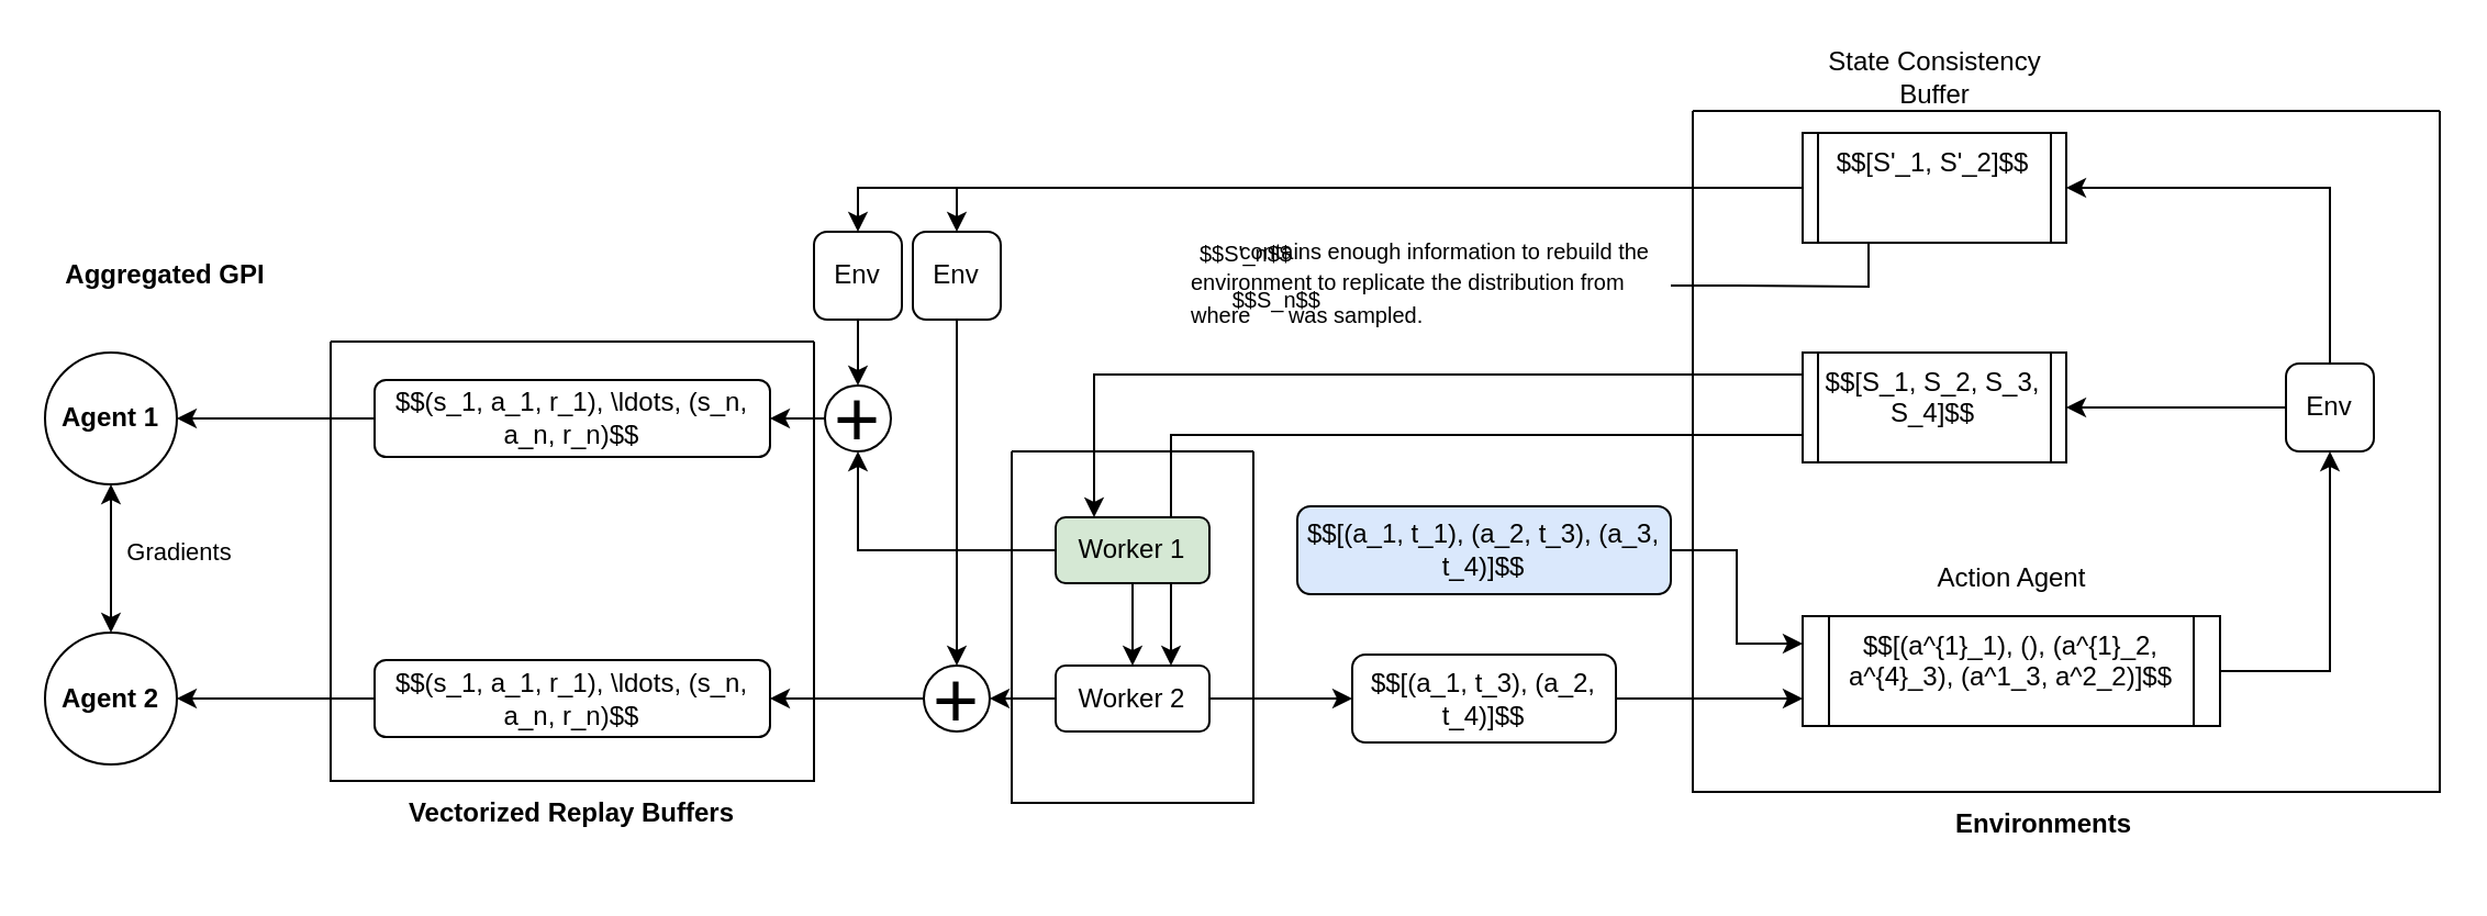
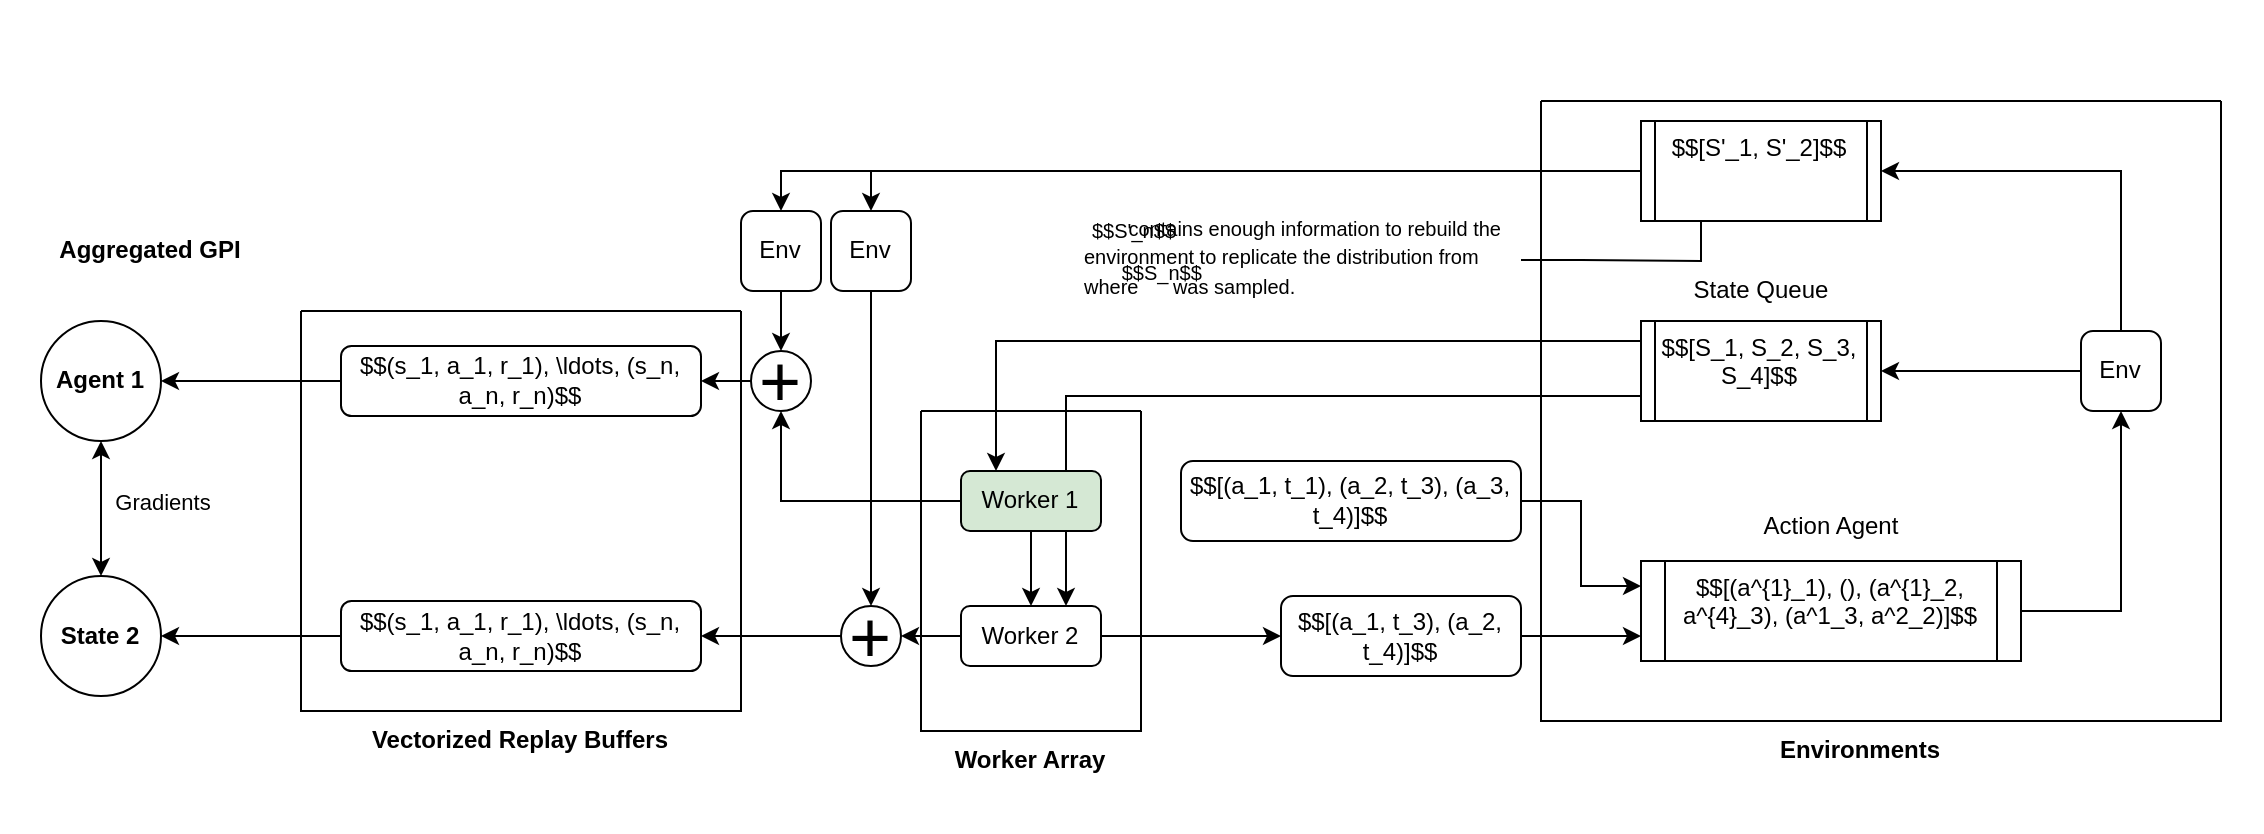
- <mxCell id="23" value="State Consistency&lt;div&gt;Buffer&lt;/div&gt;" style="text;html=1;align=center;verticalAlign=middle;whiteSpace=wrap;rounded=0;" parent="1" vertex="1"><mxGeometry x="827.5" y="20" width="105" height="30" as="geometry" /></mxCell>
+ <mxCell id="39" value="State Queue" style="text;html=1;align=center;verticalAlign=middle;whiteSpace=wrap;rounded=0;" parent="37" vertex="1"><mxGeometry x="67.5" y="80" width="85" height="30" as="geometry" /></mxCell>
- <mxCell id="15" value="$$[(a_1, t_1), (a_2, t_3), (a_3, t_4)]$$" style="rounded=1;whiteSpace=wrap;html=1;fillColor=#dae8fc;" parent="1" vertex="1"><mxGeometry x="590" y="230" width="170" height="40" as="geometry" /></mxCell>
+ <mxCell id="15" value="$$[(a_1, t_1), (a_2, t_3), (a_3, t_4)]$$" style="rounded=1;whiteSpace=wrap;html=1;" parent="1" vertex="1"><mxGeometry x="590" y="230" width="170" height="40" as="geometry" /></mxCell>
- <mxCell id="17" value="$$[(a_1, t_3), (a_2, t_4)]$$" style="rounded=1;whiteSpace=wrap;html=1;" parent="1" vertex="1"><mxGeometry x="615" y="297.5" width="120" height="40" as="geometry" /></mxCell>
+ <mxCell id="17" value="$$[(a_1, t_3), (a_2, t_4)]$$" style="rounded=1;whiteSpace=wrap;html=1;" parent="1" vertex="1"><mxGeometry x="640" y="297.5" width="120" height="40" as="geometry" /></mxCell>
- <mxCell id="47" value="Agent 2" style="ellipse;whiteSpace=wrap;html=1;aspect=fixed;fontStyle=1" parent="1" vertex="1"><mxGeometry x="20" y="287.5" width="60" height="60" as="geometry" /></mxCell>
+ <mxCell id="47" value="State 2" style="ellipse;whiteSpace=wrap;html=1;aspect=fixed;fontStyle=1" parent="1" vertex="1"><mxGeometry x="20" y="287.5" width="60" height="60" as="geometry" /></mxCell>
+ <mxCell id="42" value="&lt;span style=&quot;font-weight: 700; text-wrap-mode: nowrap;&quot;&gt;Worker Array&lt;/span&gt;" style="text;html=1;align=center;verticalAlign=middle;whiteSpace=wrap;rounded=0;" parent="1" vertex="1"><mxGeometry x="470" y="365" width="90" height="30" as="geometry" /></mxCell>
